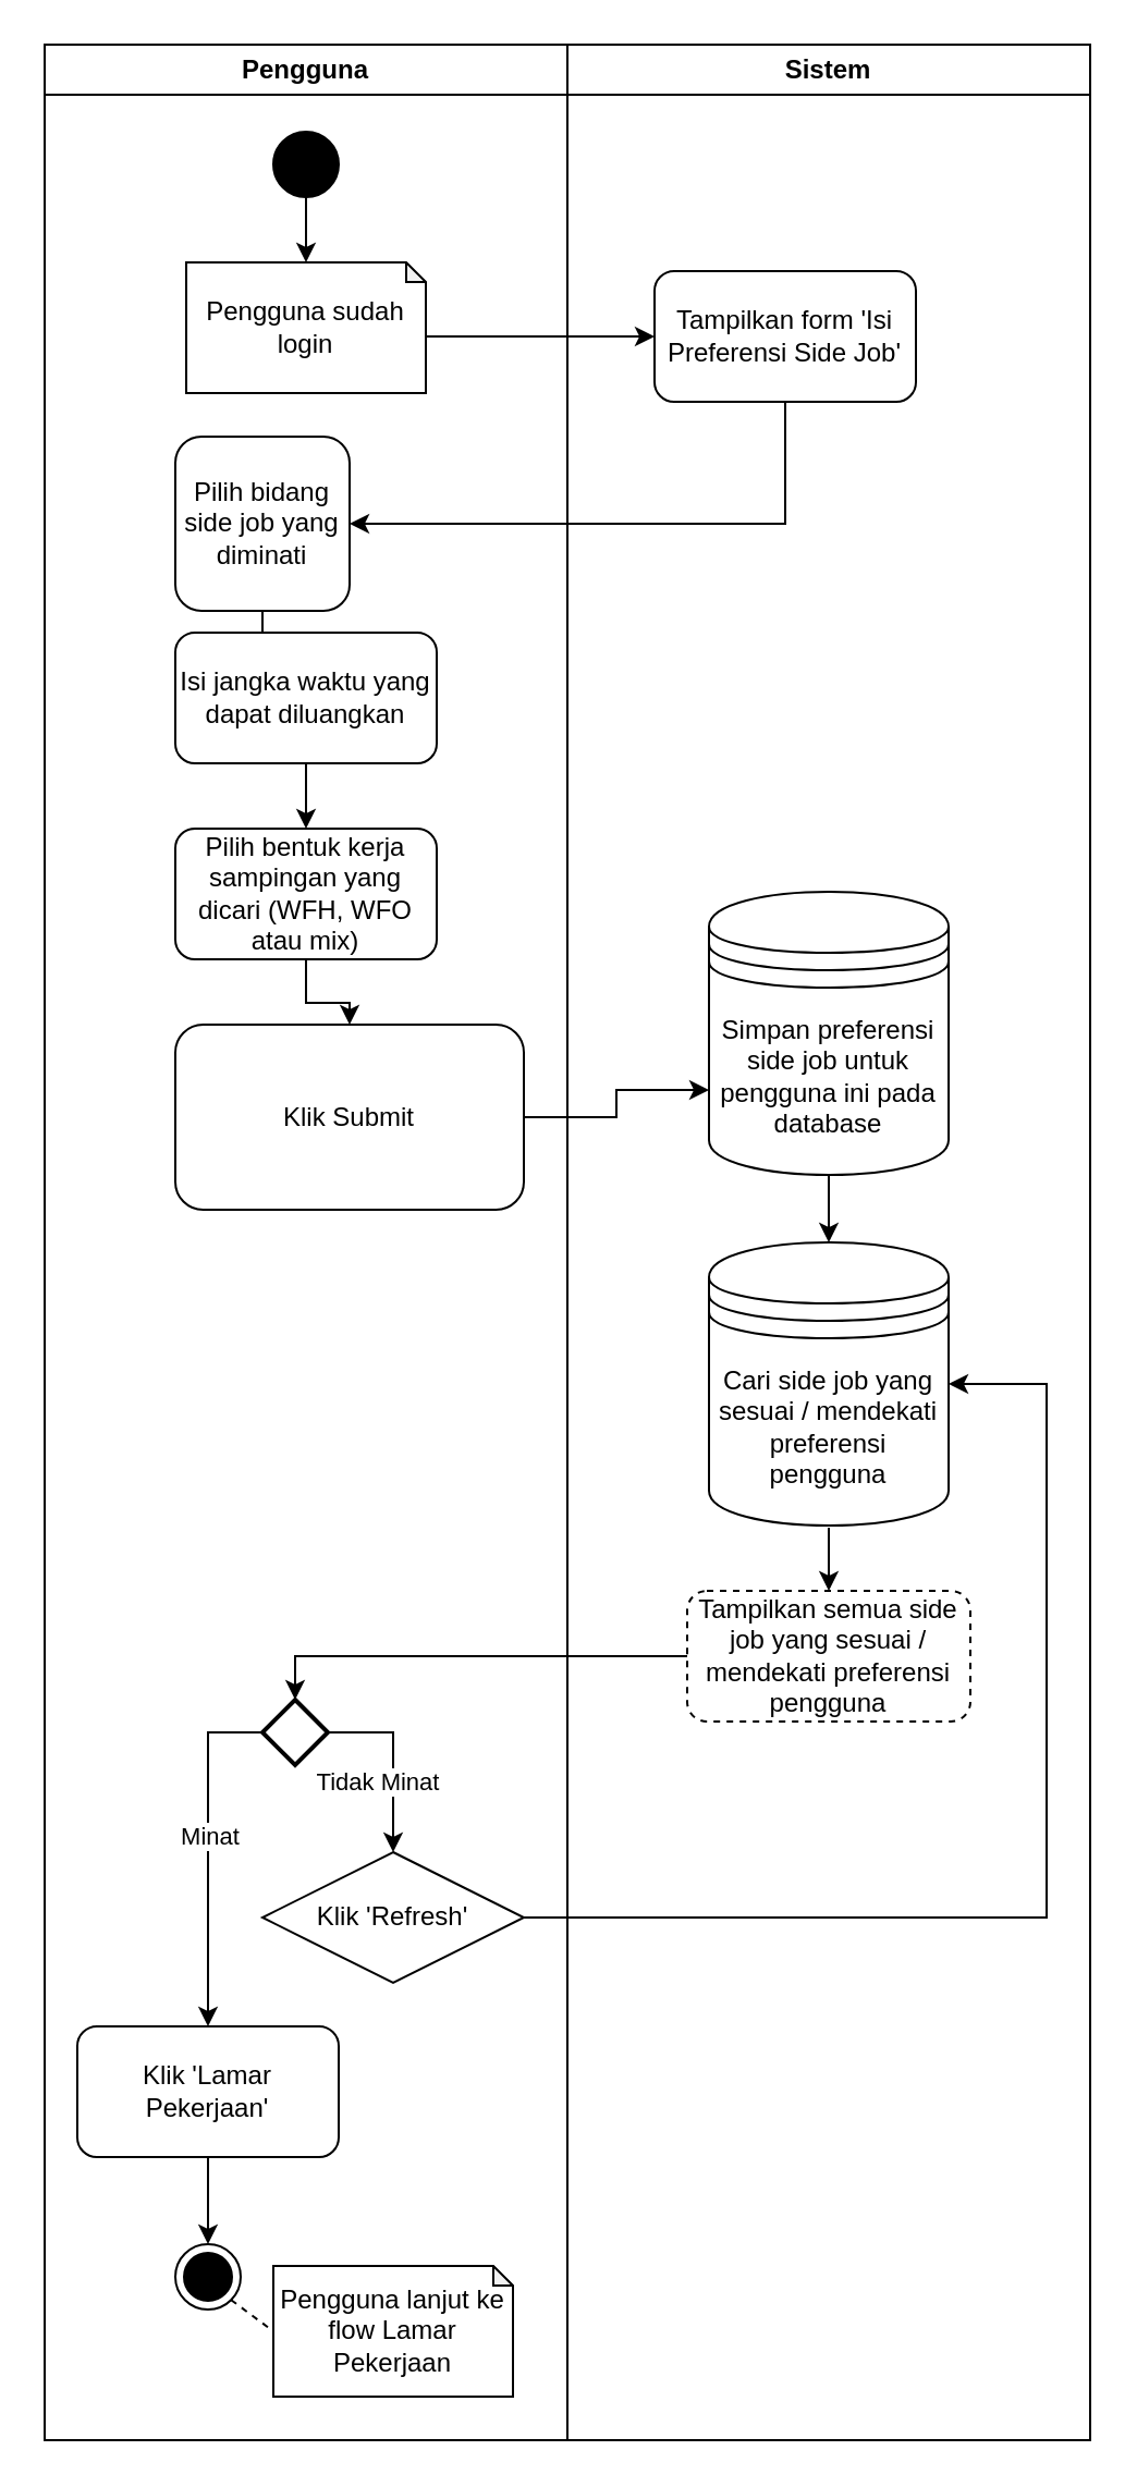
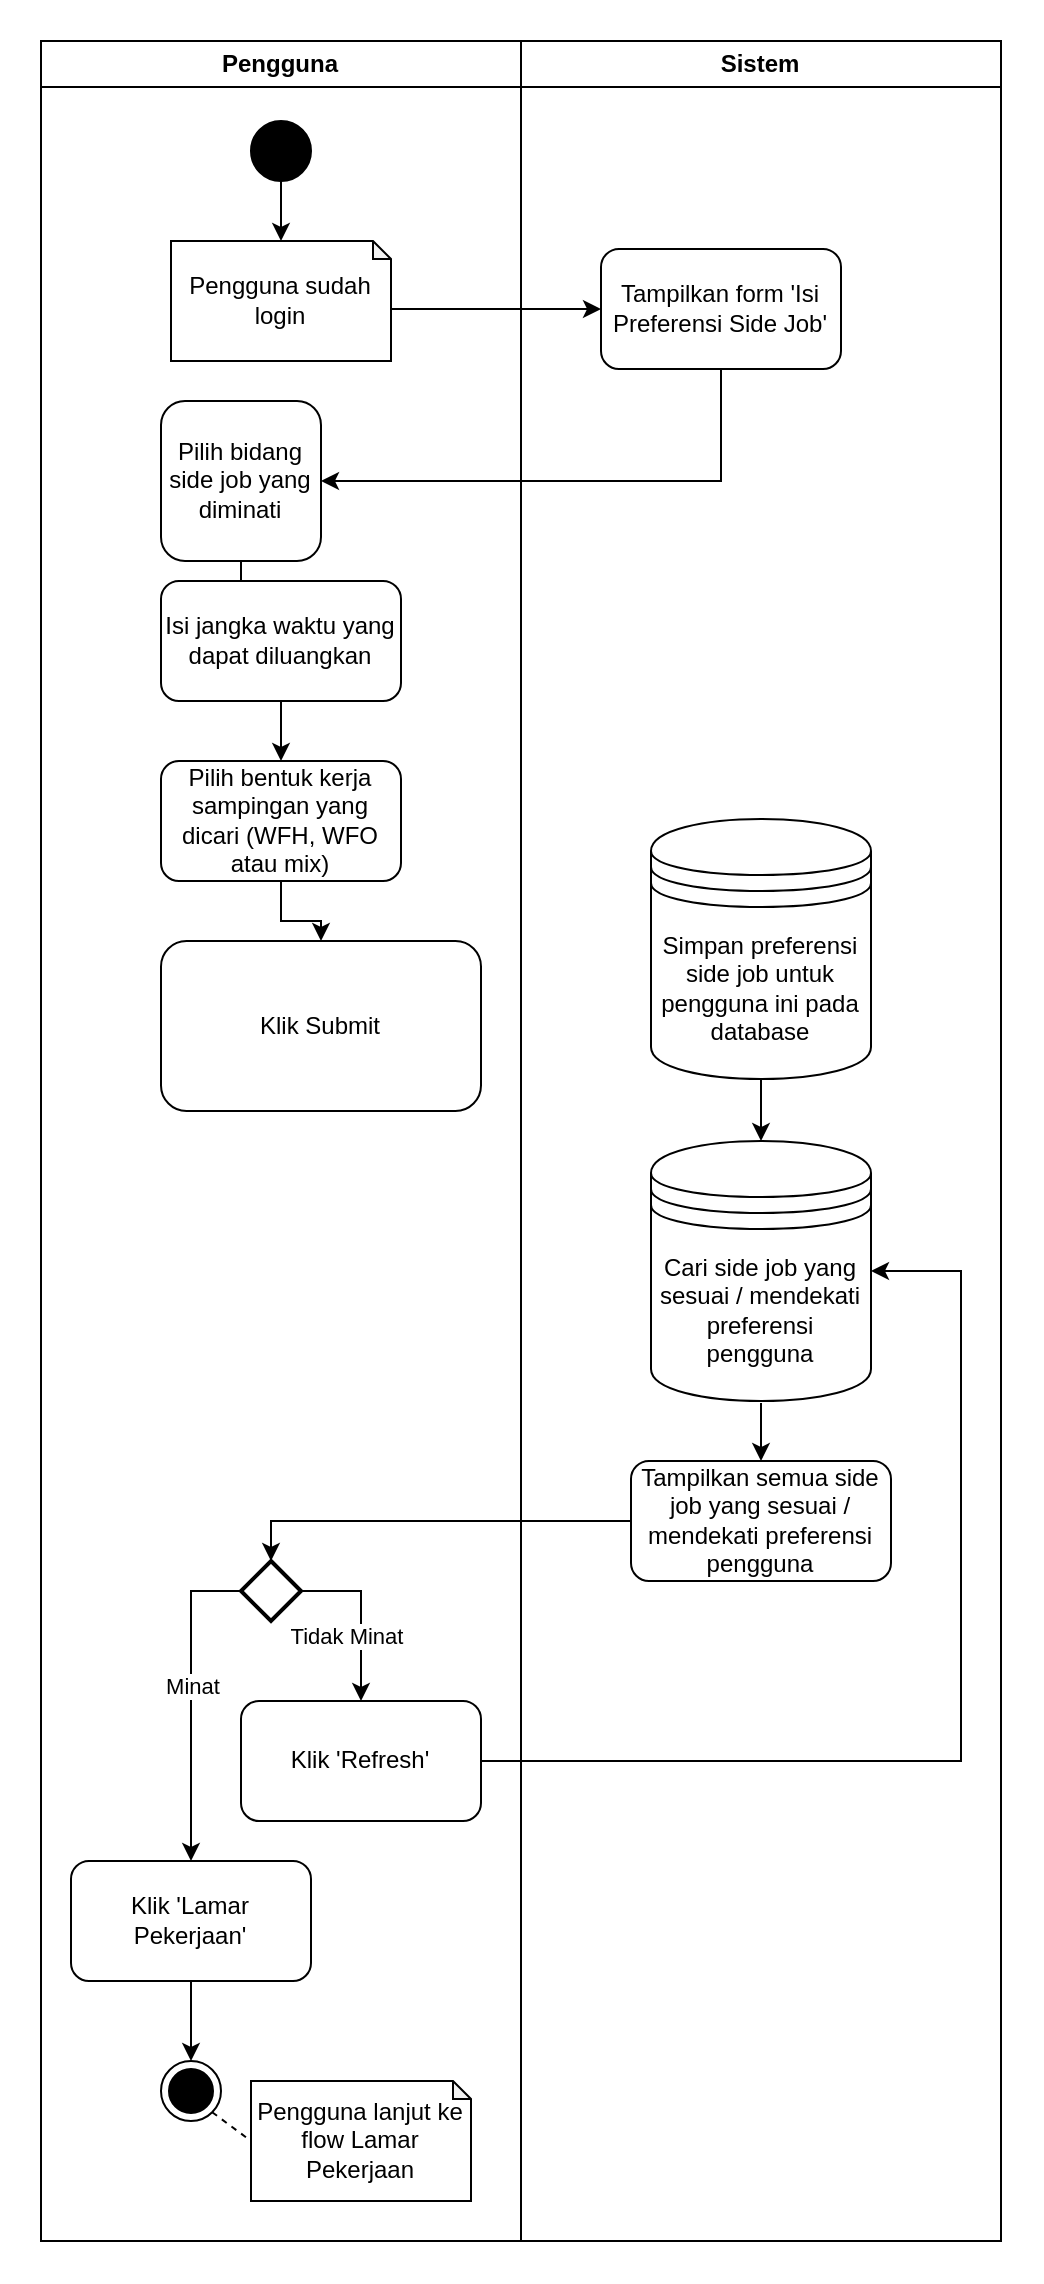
- <mxCell id="33" style="edgeStyle=orthogonalEdgeStyle;rounded=0;orthogonalLoop=1;jettySize=auto;html=1;exitX=1;exitY=0.5;exitDx=0;exitDy=0;entryX=0;entryY=0.7;entryDx=0;entryDy=0;" edge="1" parent="1" source="10" target="30"><mxGeometry relative="1" as="geometry"><mxPoint x="280" y="500" as="targetPoint" /></mxGeometry></mxCell>
- <mxCell id="27" value="Tampilkan semua side job yang sesuai / mendekati preferensi pengguna" style="rounded=1;whiteSpace=wrap;html=1;dashed=1;" vertex="1" parent="24"><mxGeometry x="55" y="710" width="130" height="60" as="geometry" /></mxCell>
+ <mxCell id="27" value="Tampilkan semua side job yang sesuai / mendekati preferensi pengguna" style="rounded=1;whiteSpace=wrap;html=1;" vertex="1" parent="24"><mxGeometry x="55" y="710" width="130" height="60" as="geometry" /></mxCell>
- <mxCell id="14" value="Klik 'Refresh'" style="rhombus;whiteSpace=wrap;html=1;" vertex="1" parent="2"><mxGeometry x="100" y="830" width="120" height="60" as="geometry" /></mxCell>
+ <mxCell id="14" value="Klik 'Refresh'" style="rounded=1;whiteSpace=wrap;html=1;" vertex="1" parent="2"><mxGeometry x="100" y="830" width="120" height="60" as="geometry" /></mxCell>
